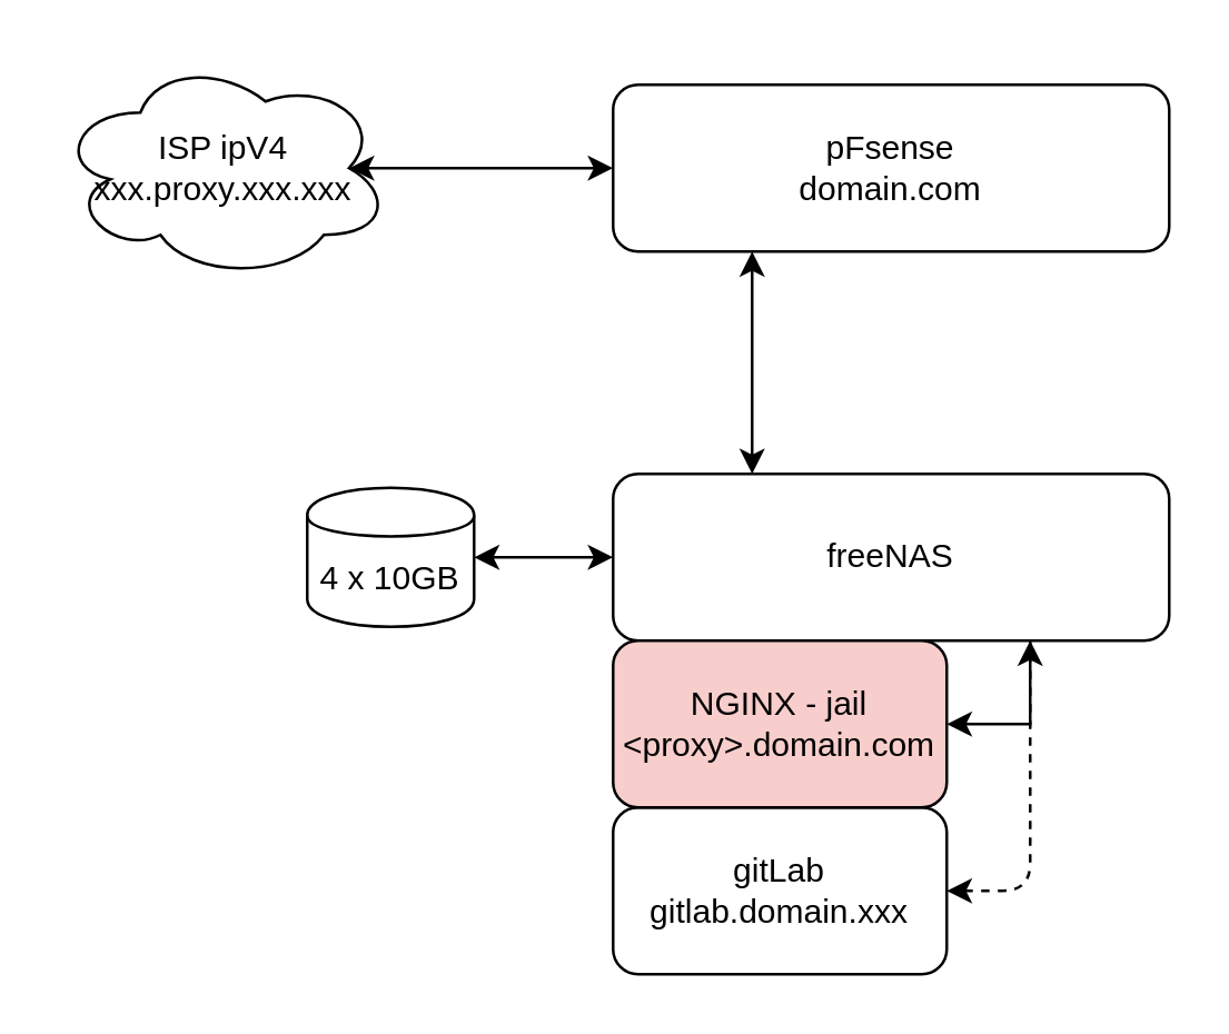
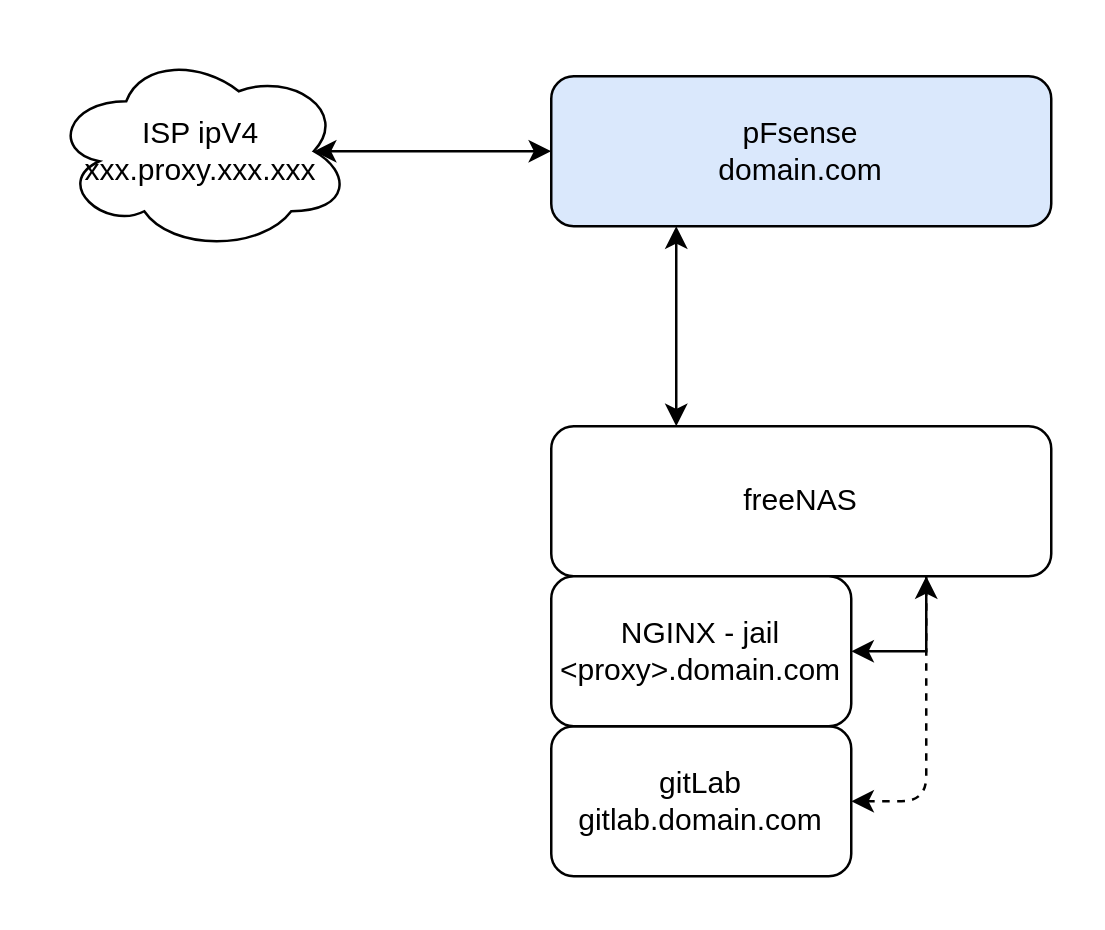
- <mxCell id="4" value="pFsense&lt;br&gt;domain.com&lt;br&gt;" style="rounded=1;whiteSpace=wrap;html=1;" vertex="1" parent="1"><mxGeometry x="220" y="30" width="200" height="60" as="geometry" /></mxCell>
+ <mxCell id="4" value="pFsense&lt;br&gt;domain.com&lt;br&gt;" style="rounded=1;whiteSpace=wrap;html=1;fillColor=#dae8fc;" vertex="1" parent="1"><mxGeometry x="220" y="30" width="200" height="60" as="geometry" /></mxCell>
- <mxCell id="3" value="4 x 10GB" style="shape=cylinder;whiteSpace=wrap;html=1;boundedLbl=1;backgroundOutline=1;" vertex="1" parent="1"><mxGeometry x="110" y="175" width="60" height="50" as="geometry" /></mxCell>
- <mxCell id="8" value="" style="endArrow=classic;startArrow=classic;html=1;entryX=0;entryY=0.5;entryDx=0;entryDy=0;exitX=1;exitY=0.5;exitDx=0;exitDy=0;" edge="1" parent="1" source="3" target="7"><mxGeometry width="50" height="50" relative="1" as="geometry"><mxPoint x="70" y="320" as="sourcePoint" /><mxPoint x="120" y="270" as="targetPoint" /></mxGeometry></mxCell>
- <mxCell id="11" value="NGINX - jail&lt;br&gt;&amp;lt;proxy&amp;gt;.domain.com&lt;br&gt;" style="rounded=1;whiteSpace=wrap;html=1;fillColor=#f8cecc;" vertex="1" parent="1"><mxGeometry x="220" y="230" width="120" height="60" as="geometry" /></mxCell>
+ <mxCell id="11" value="NGINX - jail&lt;br&gt;&amp;lt;proxy&amp;gt;.domain.com&lt;br&gt;" style="rounded=1;whiteSpace=wrap;html=1;" vertex="1" parent="1"><mxGeometry x="220" y="230" width="120" height="60" as="geometry" /></mxCell>
- <mxCell id="10" value="gitLab&lt;br&gt;gitlab.domain.xxx&lt;br&gt;" style="rounded=1;whiteSpace=wrap;html=1;" vertex="1" parent="1"><mxGeometry x="220" y="290" width="120" height="60" as="geometry" /></mxCell>
+ <mxCell id="10" value="gitLab&lt;br&gt;gitlab.domain.com&lt;br&gt;" style="rounded=1;whiteSpace=wrap;html=1;" vertex="1" parent="1"><mxGeometry x="220" y="290" width="120" height="60" as="geometry" /></mxCell>
